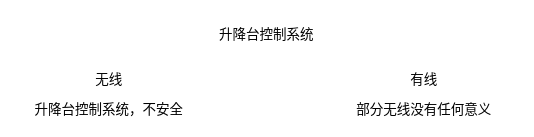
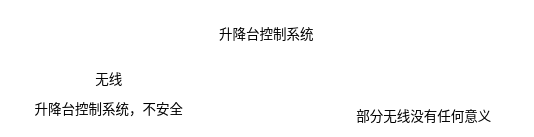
- <mxCell id="4" value="&lt;font style=&quot;font-size: 18px;&quot;&gt;有线&lt;br&gt;&lt;/font&gt;" style="text;html=1;strokeColor=none;fillColor=none;align=center;verticalAlign=middle;whiteSpace=wrap;rounded=0;" vertex="1" parent="1"><mxGeometry x="460" y="80" width="210" height="50" as="geometry" /></mxCell>
- <mxCell id="6" value="部分无线没有任何意义" style="text;html=1;strokeColor=none;fillColor=none;align=center;verticalAlign=middle;whiteSpace=wrap;rounded=0;fontSize=18;" vertex="1" parent="1"><mxGeometry x="440" y="130" width="250" height="30" as="geometry" /></mxCell>
+ <mxCell id="6" value="部分无线没有任何意义" style="text;html=1;strokeColor=none;fillColor=none;align=center;verticalAlign=middle;whiteSpace=wrap;rounded=0;fontSize=18;" vertex="1" parent="1"><mxGeometry x="440" y="140" width="250" height="30" as="geometry" /></mxCell>
